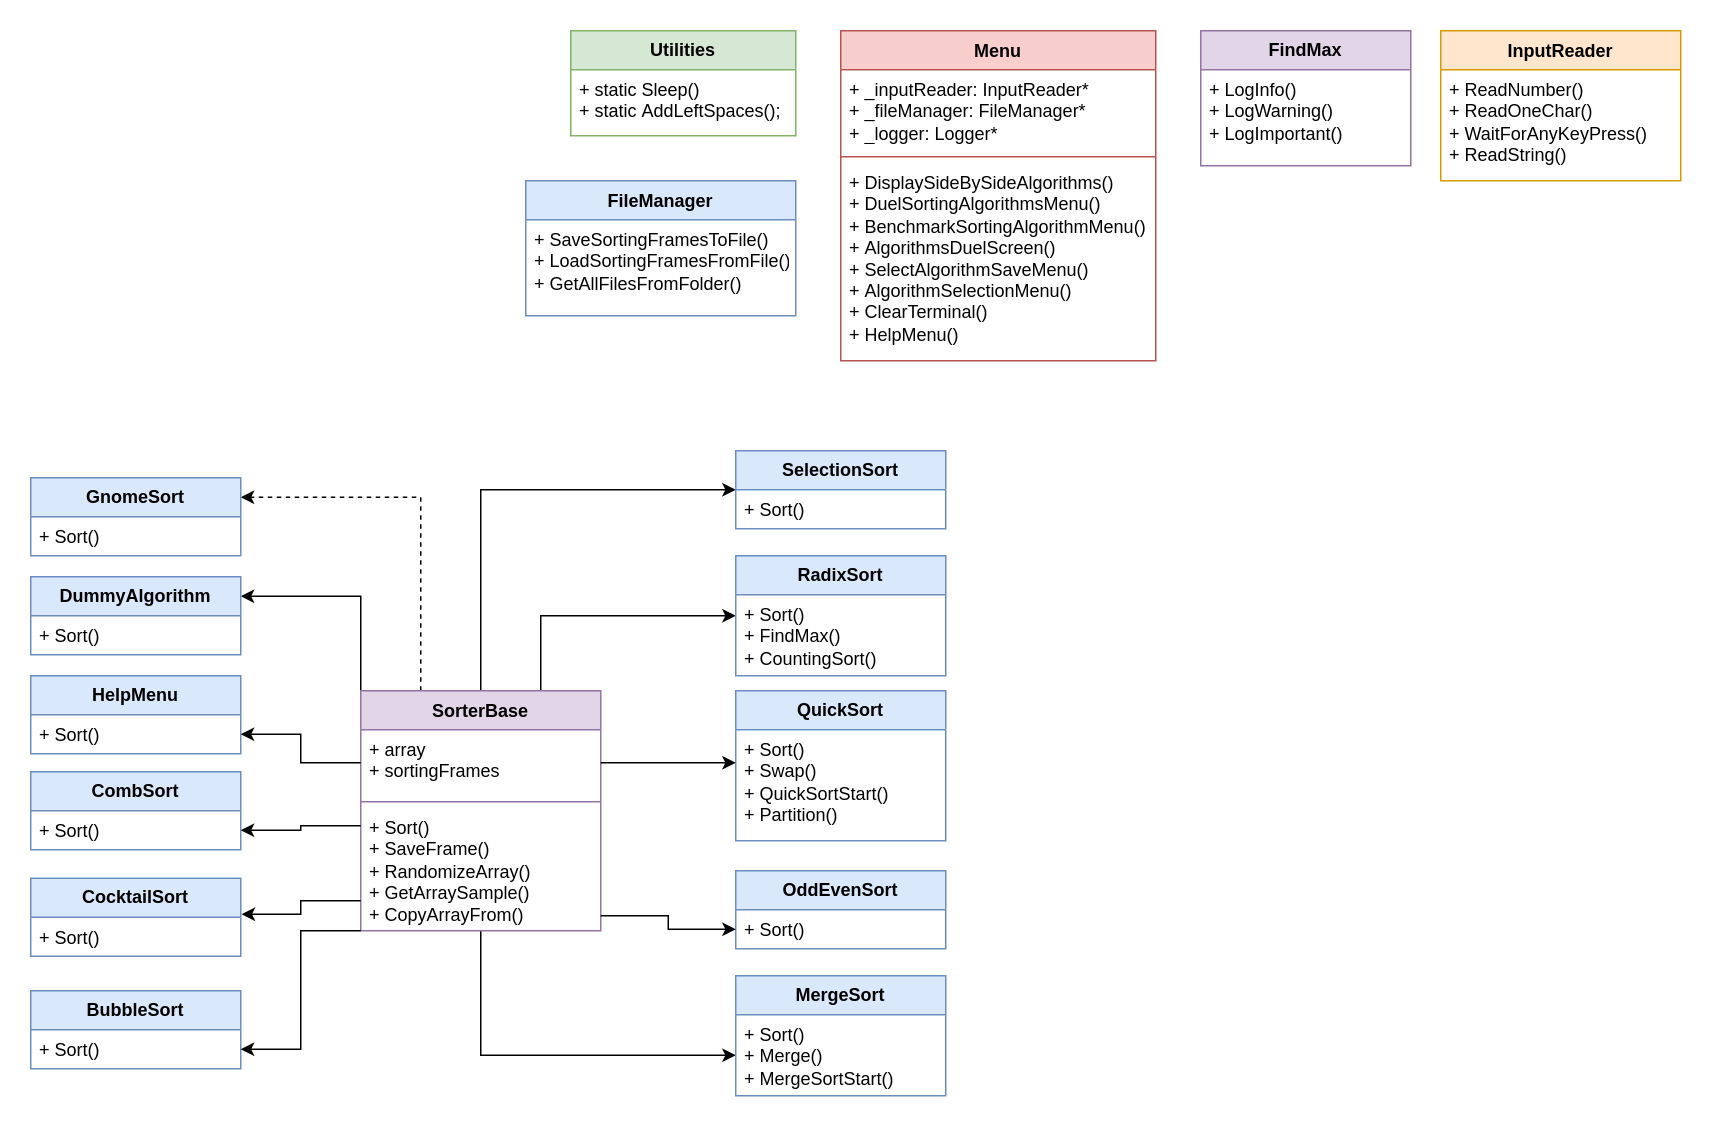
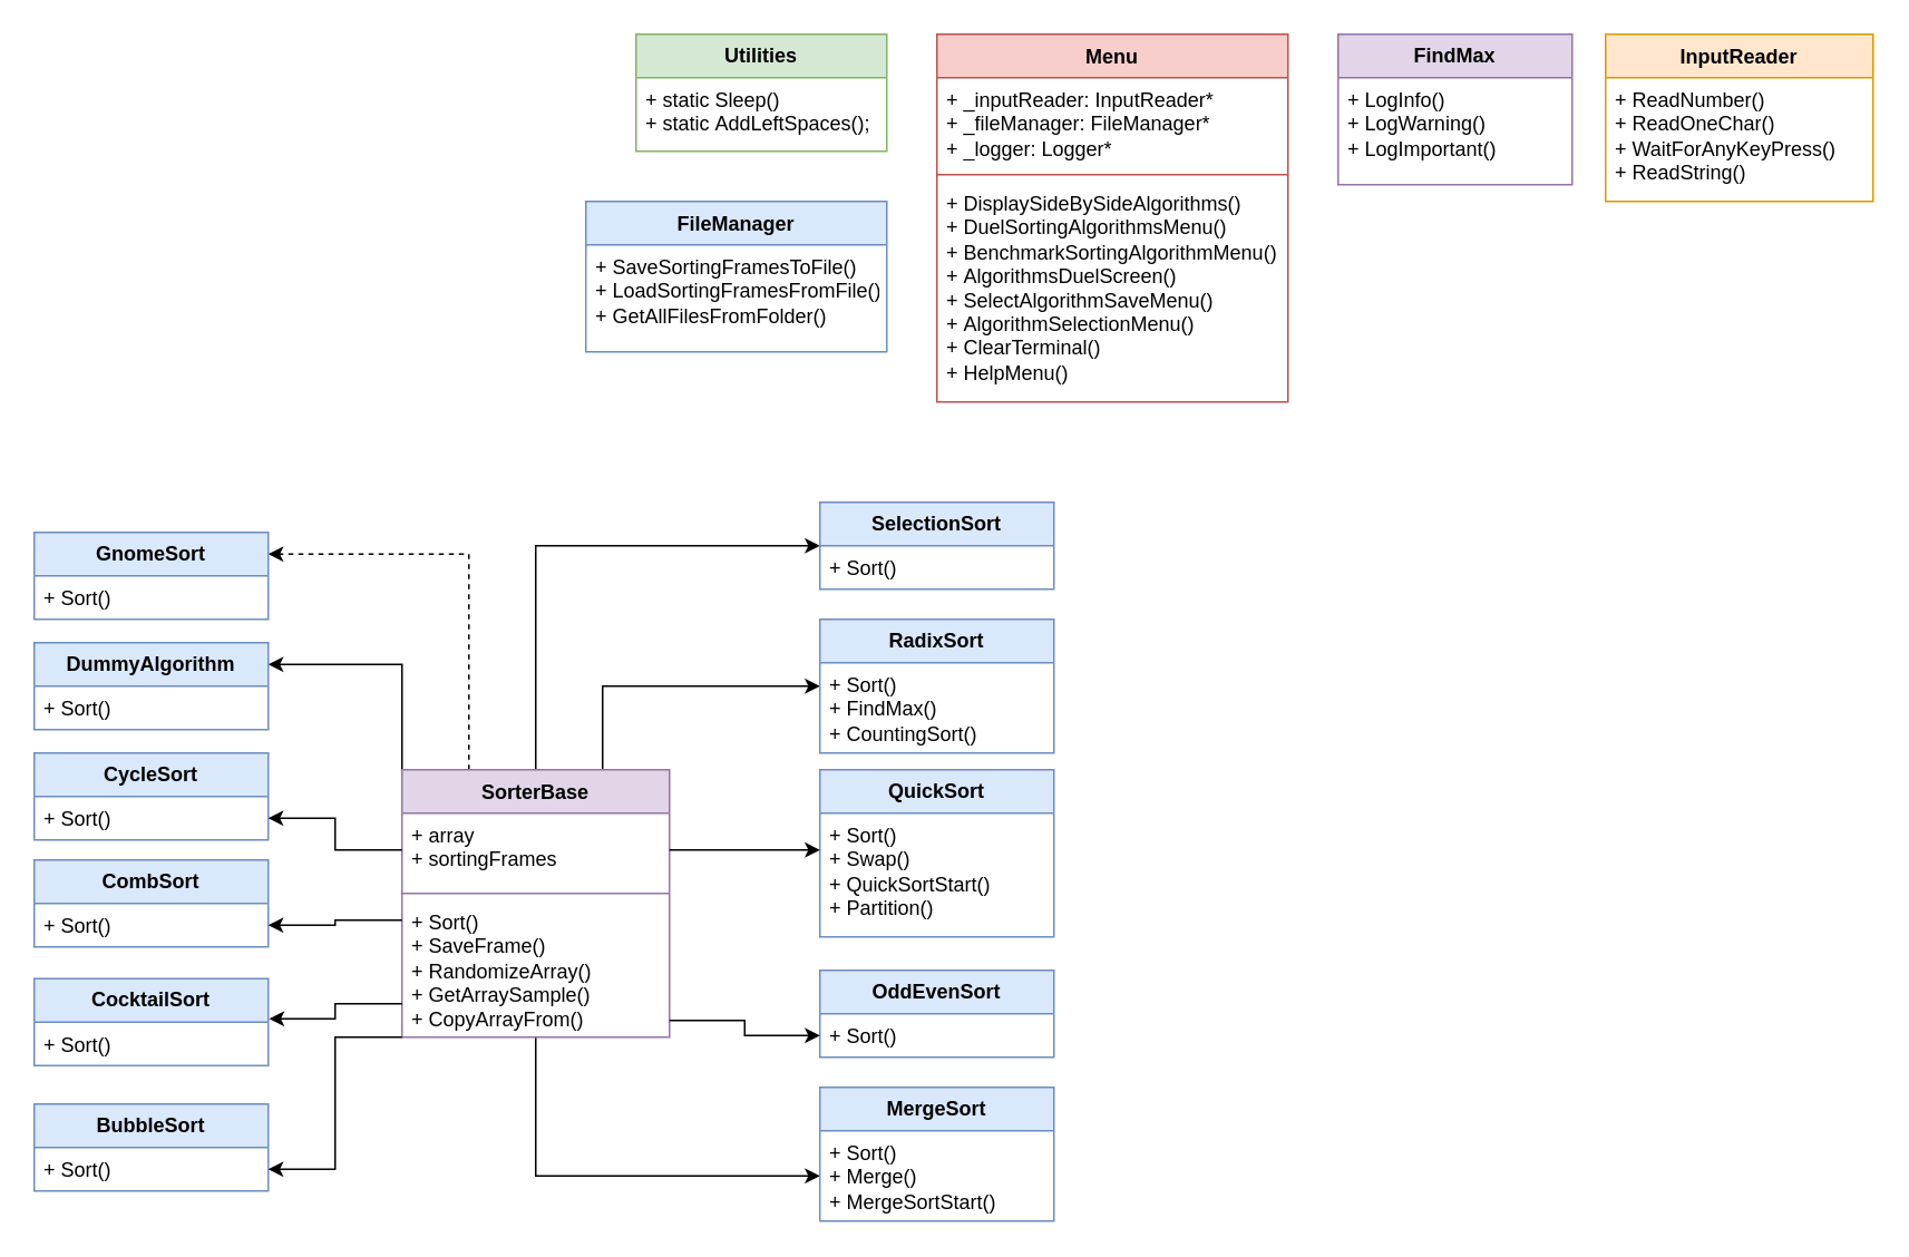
- <mxCell id="39" value="&lt;b&gt;HelpMenu&lt;/b&gt;" style="swimlane;fontStyle=0;childLayout=stackLayout;horizontal=1;startSize=26;fillColor=#dae8fc;horizontalStack=0;resizeParent=1;resizeParentMax=0;resizeLast=0;collapsible=1;marginBottom=0;whiteSpace=wrap;html=1;strokeColor=#6c8ebf;" vertex="1" parent="1"><mxGeometry x="20" y="450" width="140" height="52" as="geometry" /></mxCell>
+ <mxCell id="39" value="&lt;b&gt;CycleSort&lt;/b&gt;" style="swimlane;fontStyle=0;childLayout=stackLayout;horizontal=1;startSize=26;fillColor=#dae8fc;horizontalStack=0;resizeParent=1;resizeParentMax=0;resizeLast=0;collapsible=1;marginBottom=0;whiteSpace=wrap;html=1;strokeColor=#6c8ebf;" vertex="1" parent="1"><mxGeometry x="20" y="450" width="140" height="52" as="geometry" /></mxCell>
